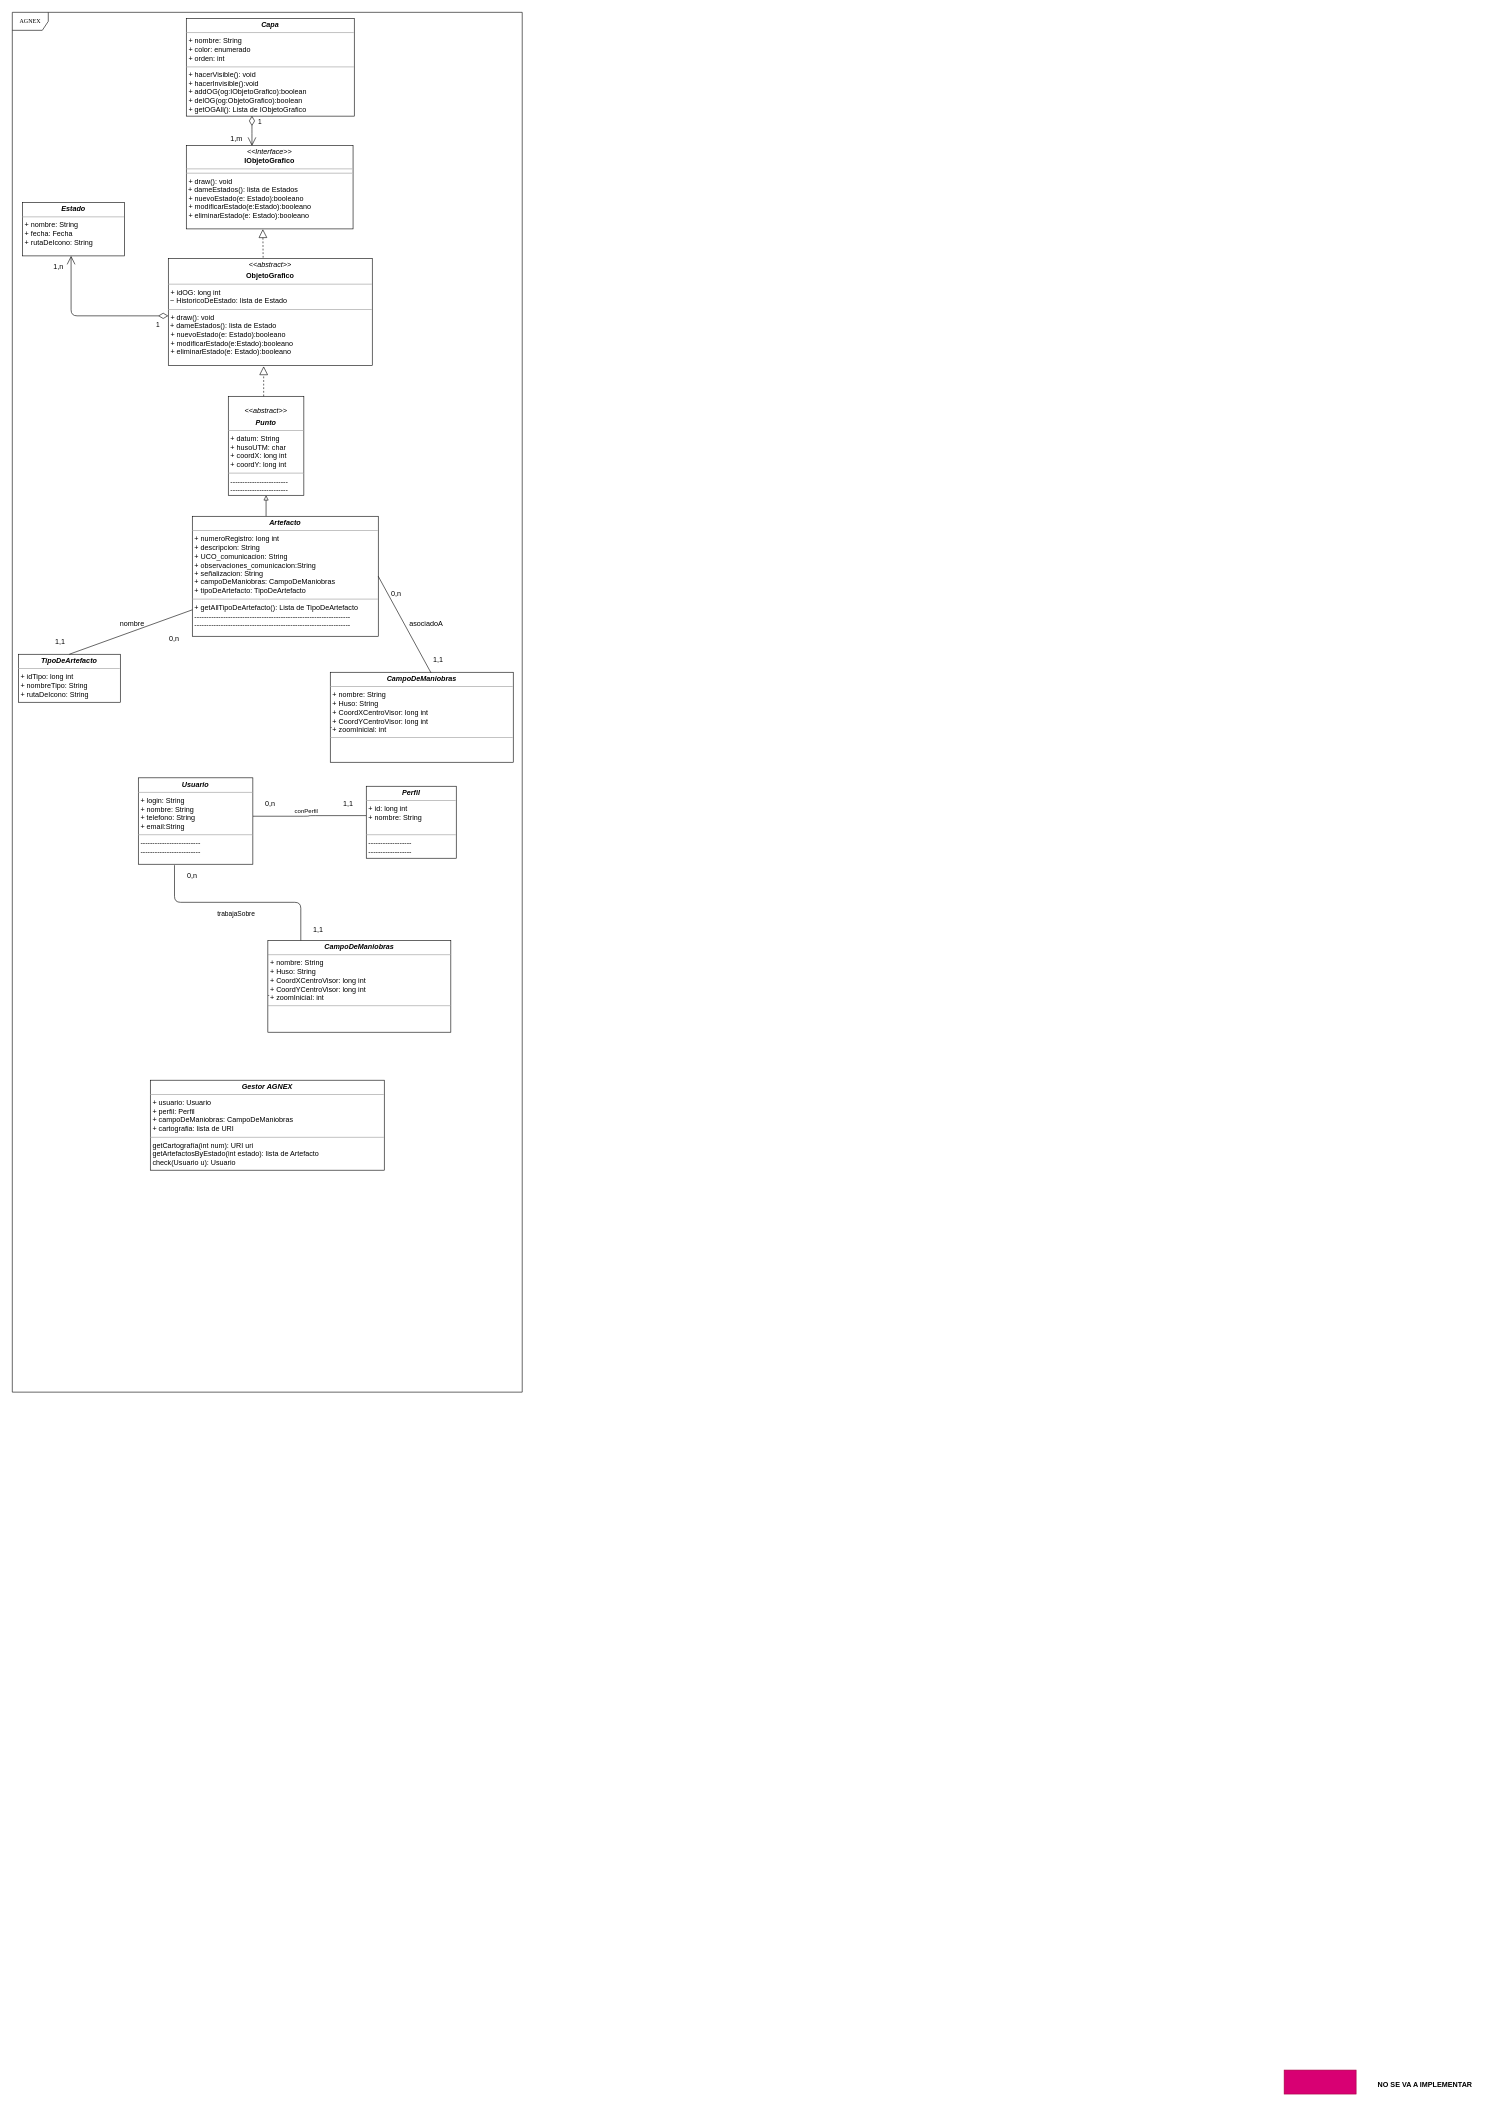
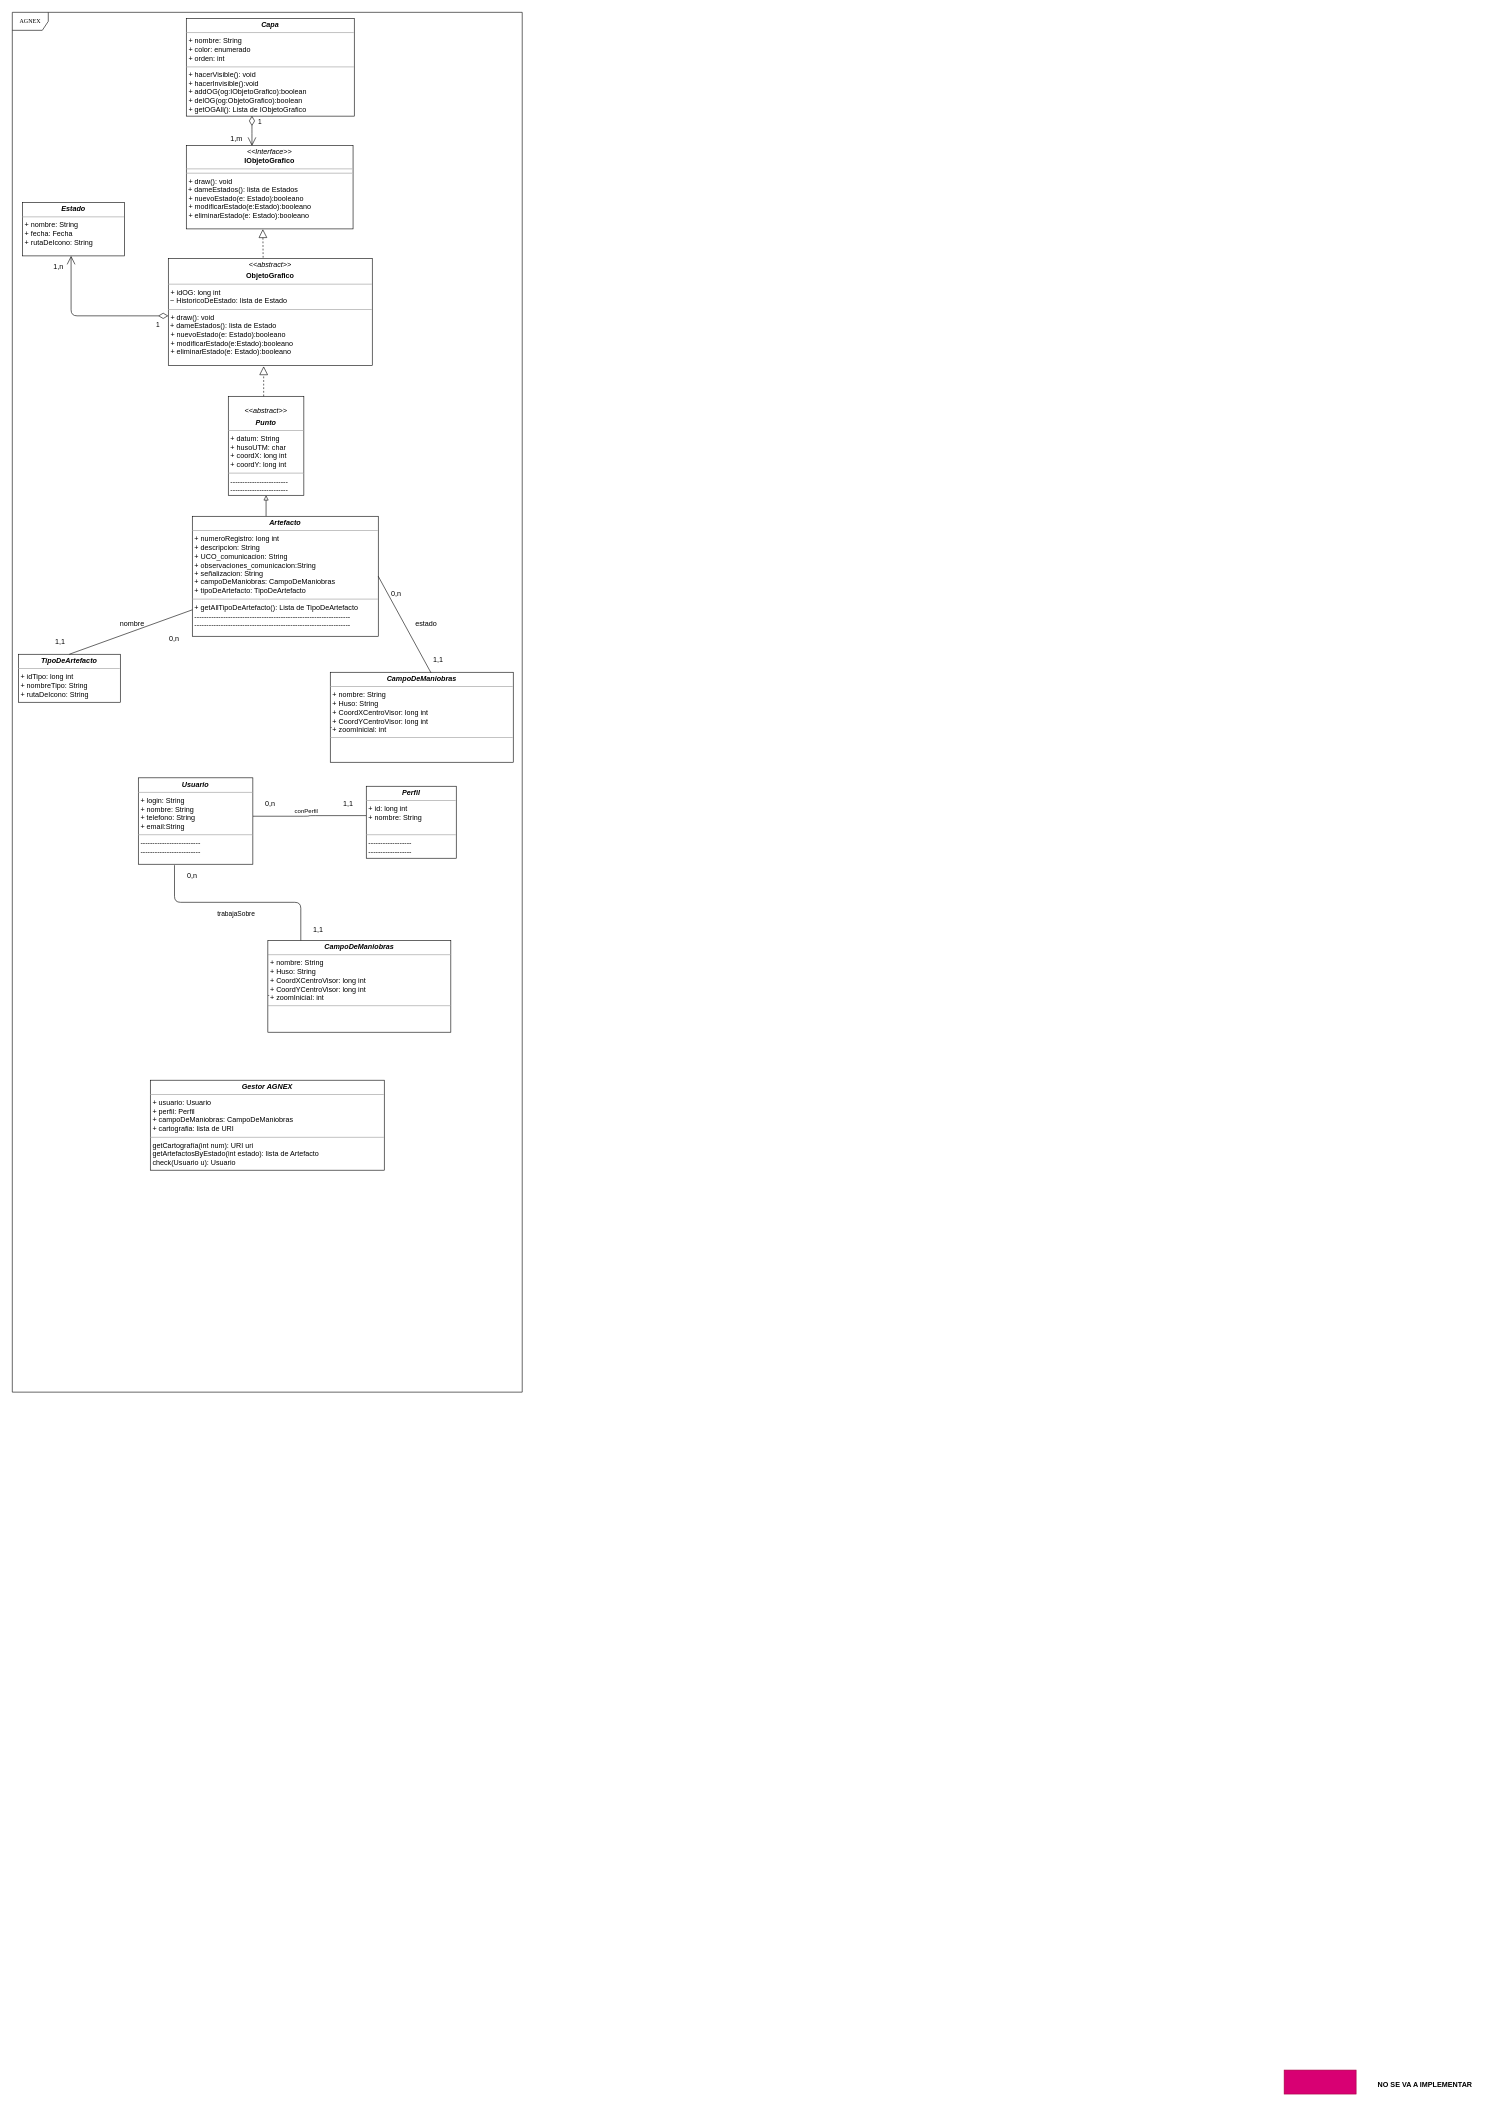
- <mxCell id="27" value="asociadoA" style="text;html=1;strokeColor=none;fillColor=none;align=center;verticalAlign=middle;whiteSpace=wrap;rounded=0;" parent="1" vertex="1"><mxGeometry x="690" y="1030" width="40" height="20" as="geometry" /></mxCell>
+ <mxCell id="27" value="estado" style="text;html=1;strokeColor=none;fillColor=none;align=center;verticalAlign=middle;whiteSpace=wrap;rounded=0;" parent="1" vertex="1"><mxGeometry x="690" y="1030" width="40" height="20" as="geometry" /></mxCell>
